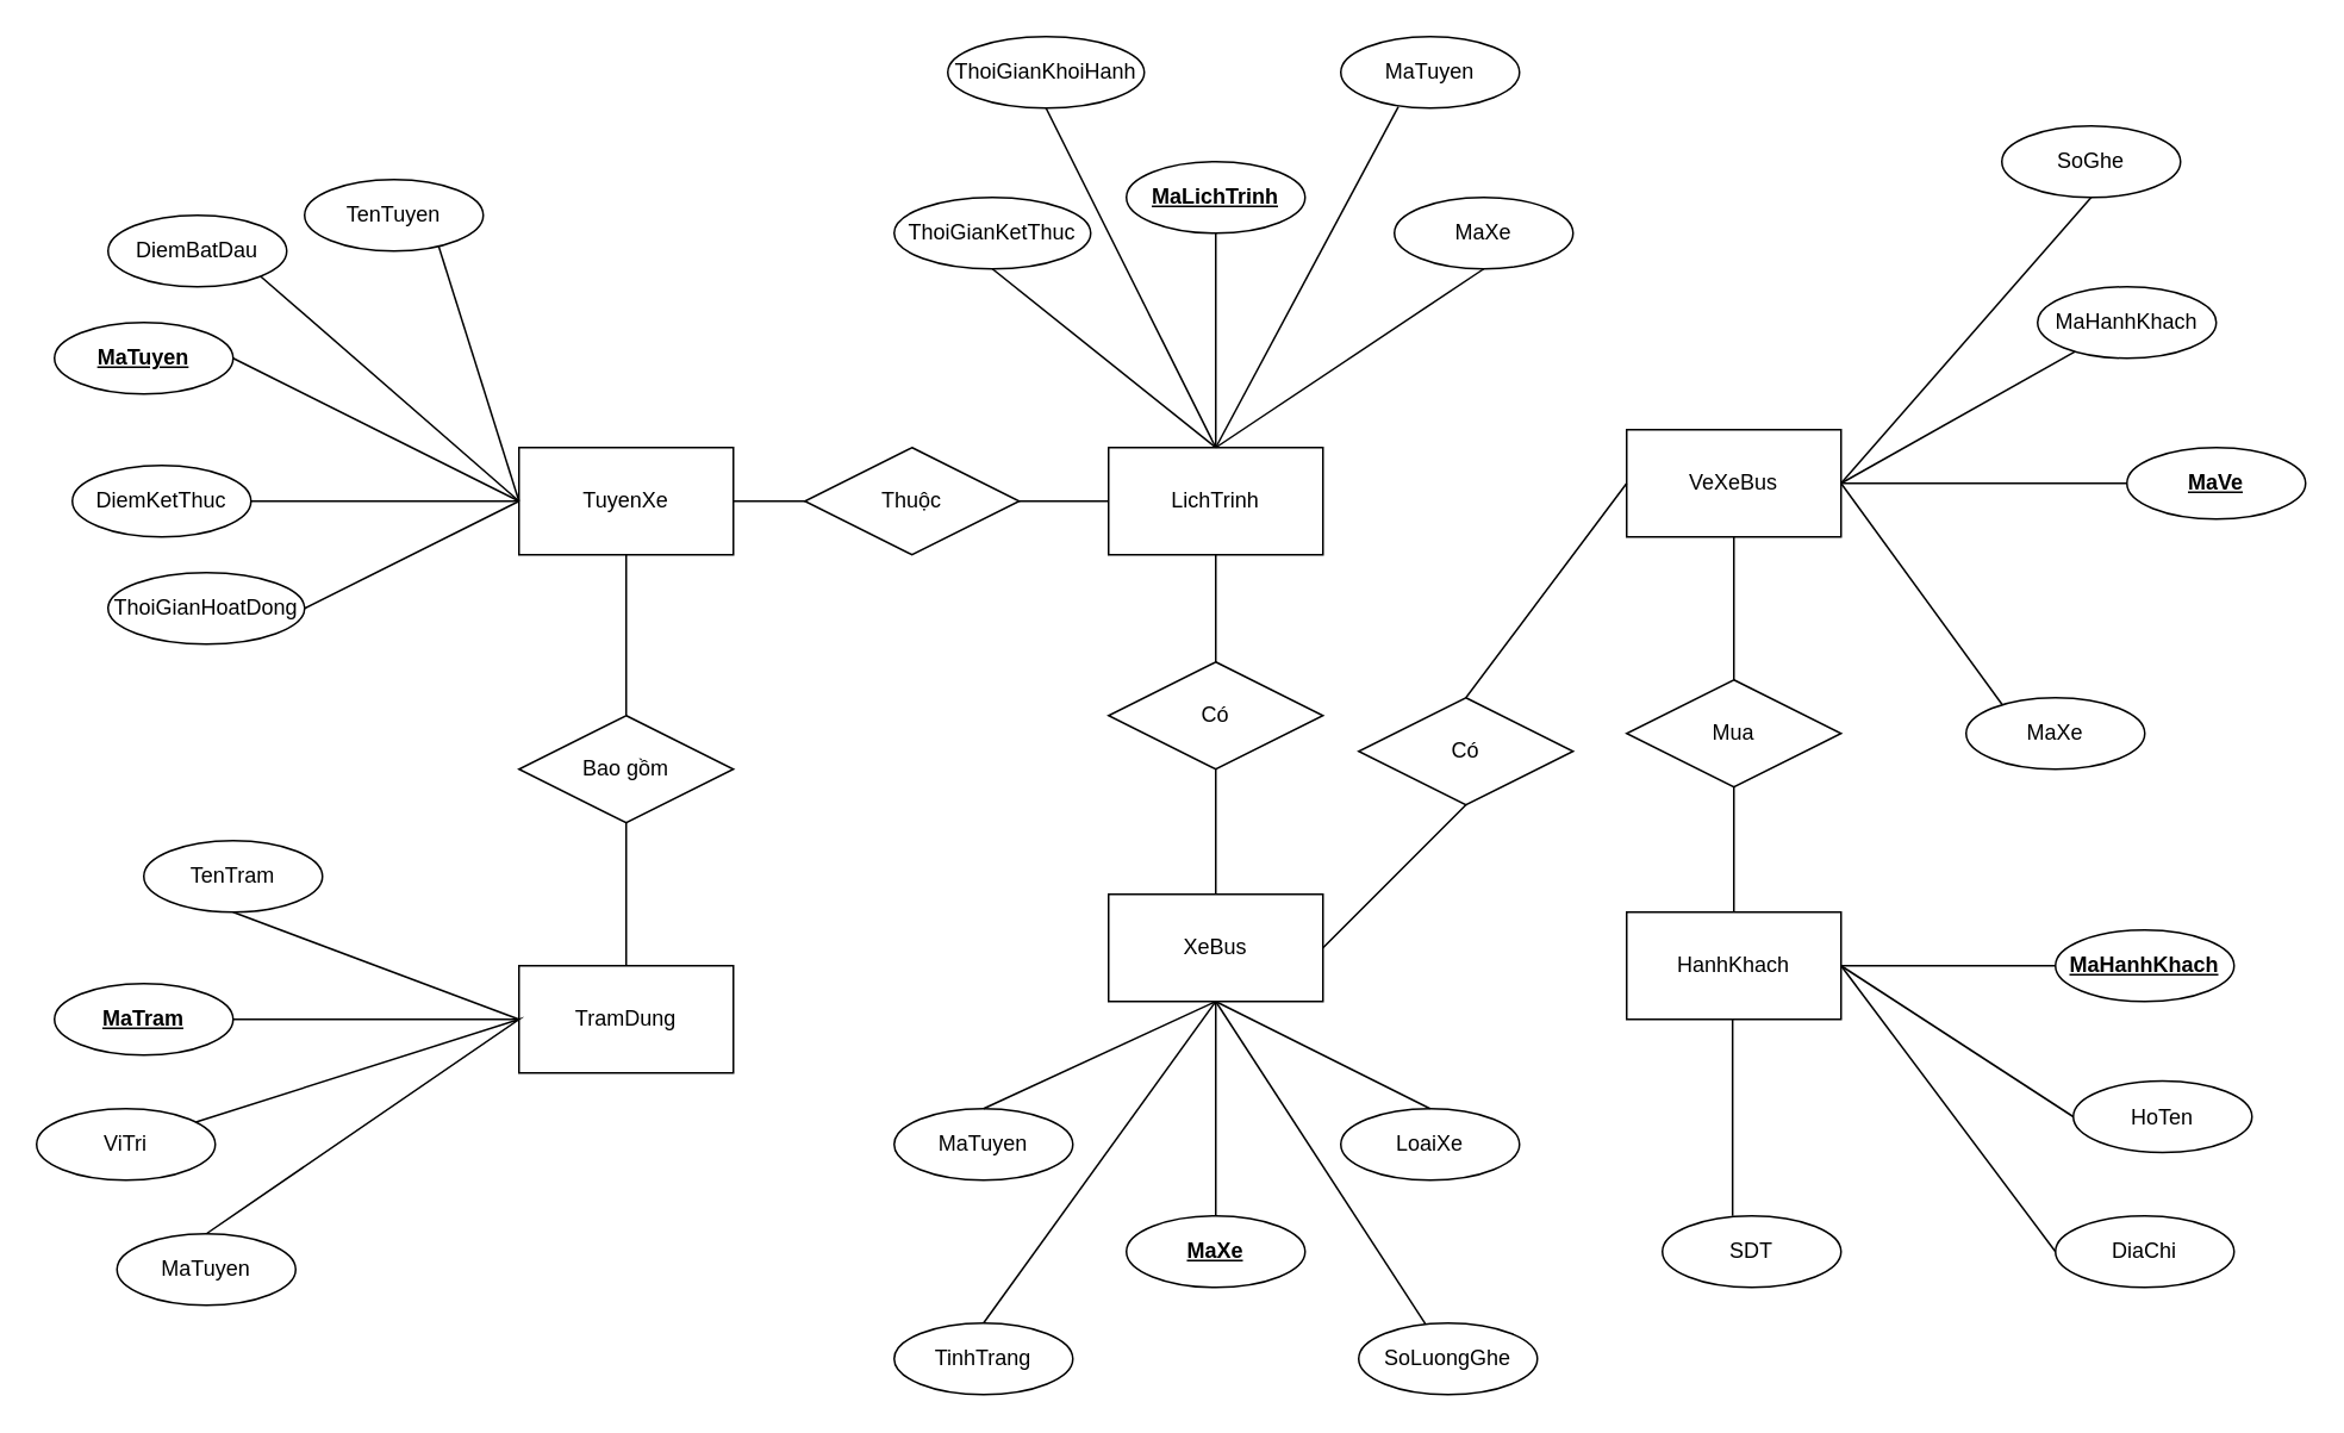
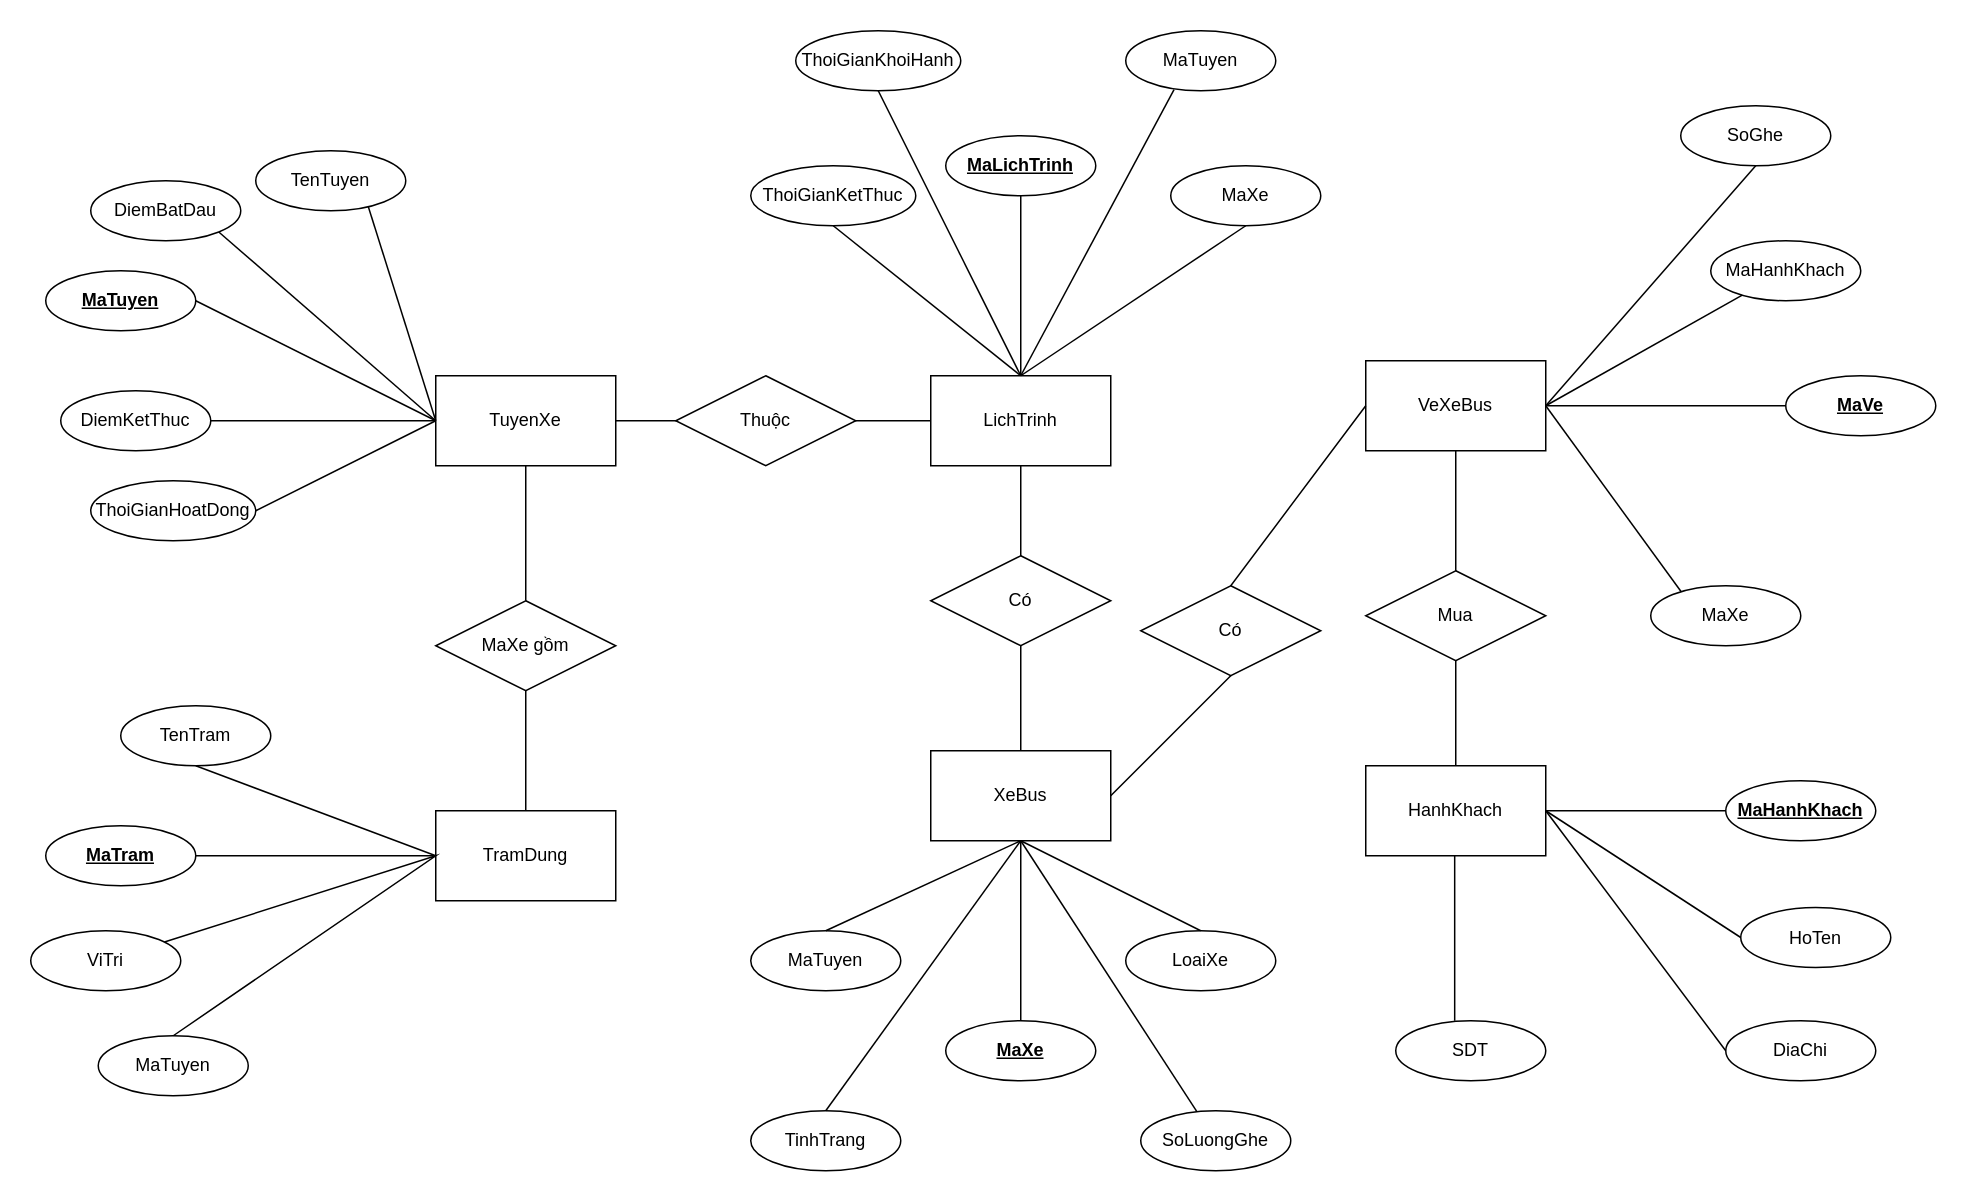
- <mxCell id="65" value="Bao gồm" style="shape=rhombus;perimeter=rhombusPerimeter;whiteSpace=wrap;html=1;align=center;" parent="1" vertex="1"><mxGeometry x="290" y="400" width="120" height="60" as="geometry" /></mxCell>
+ <mxCell id="65" value="MaXe gồm" style="shape=rhombus;perimeter=rhombusPerimeter;whiteSpace=wrap;html=1;align=center;" parent="1" vertex="1"><mxGeometry x="290" y="400" width="120" height="60" as="geometry" /></mxCell>
